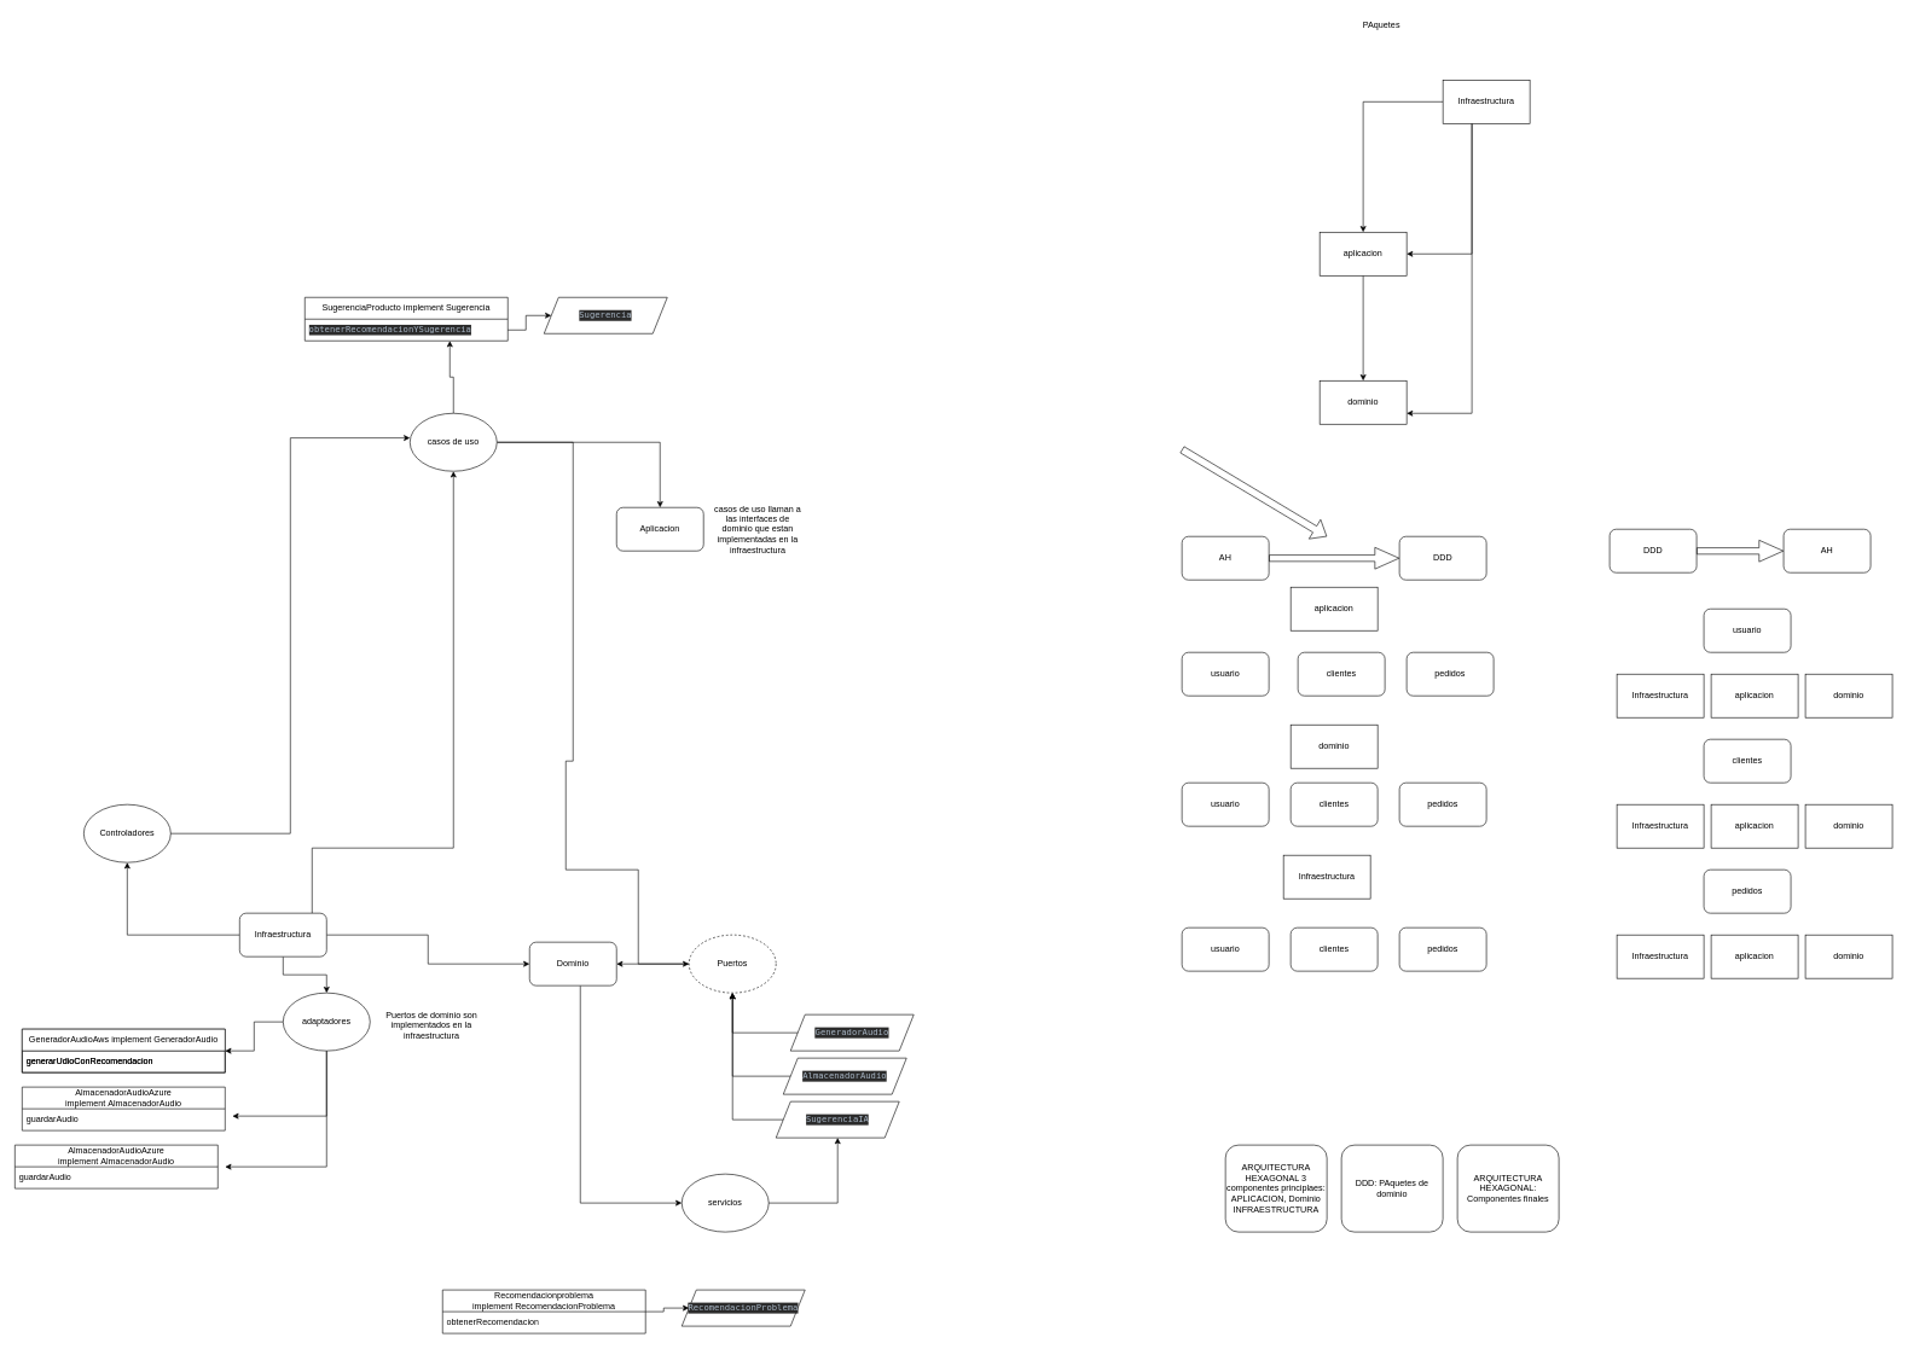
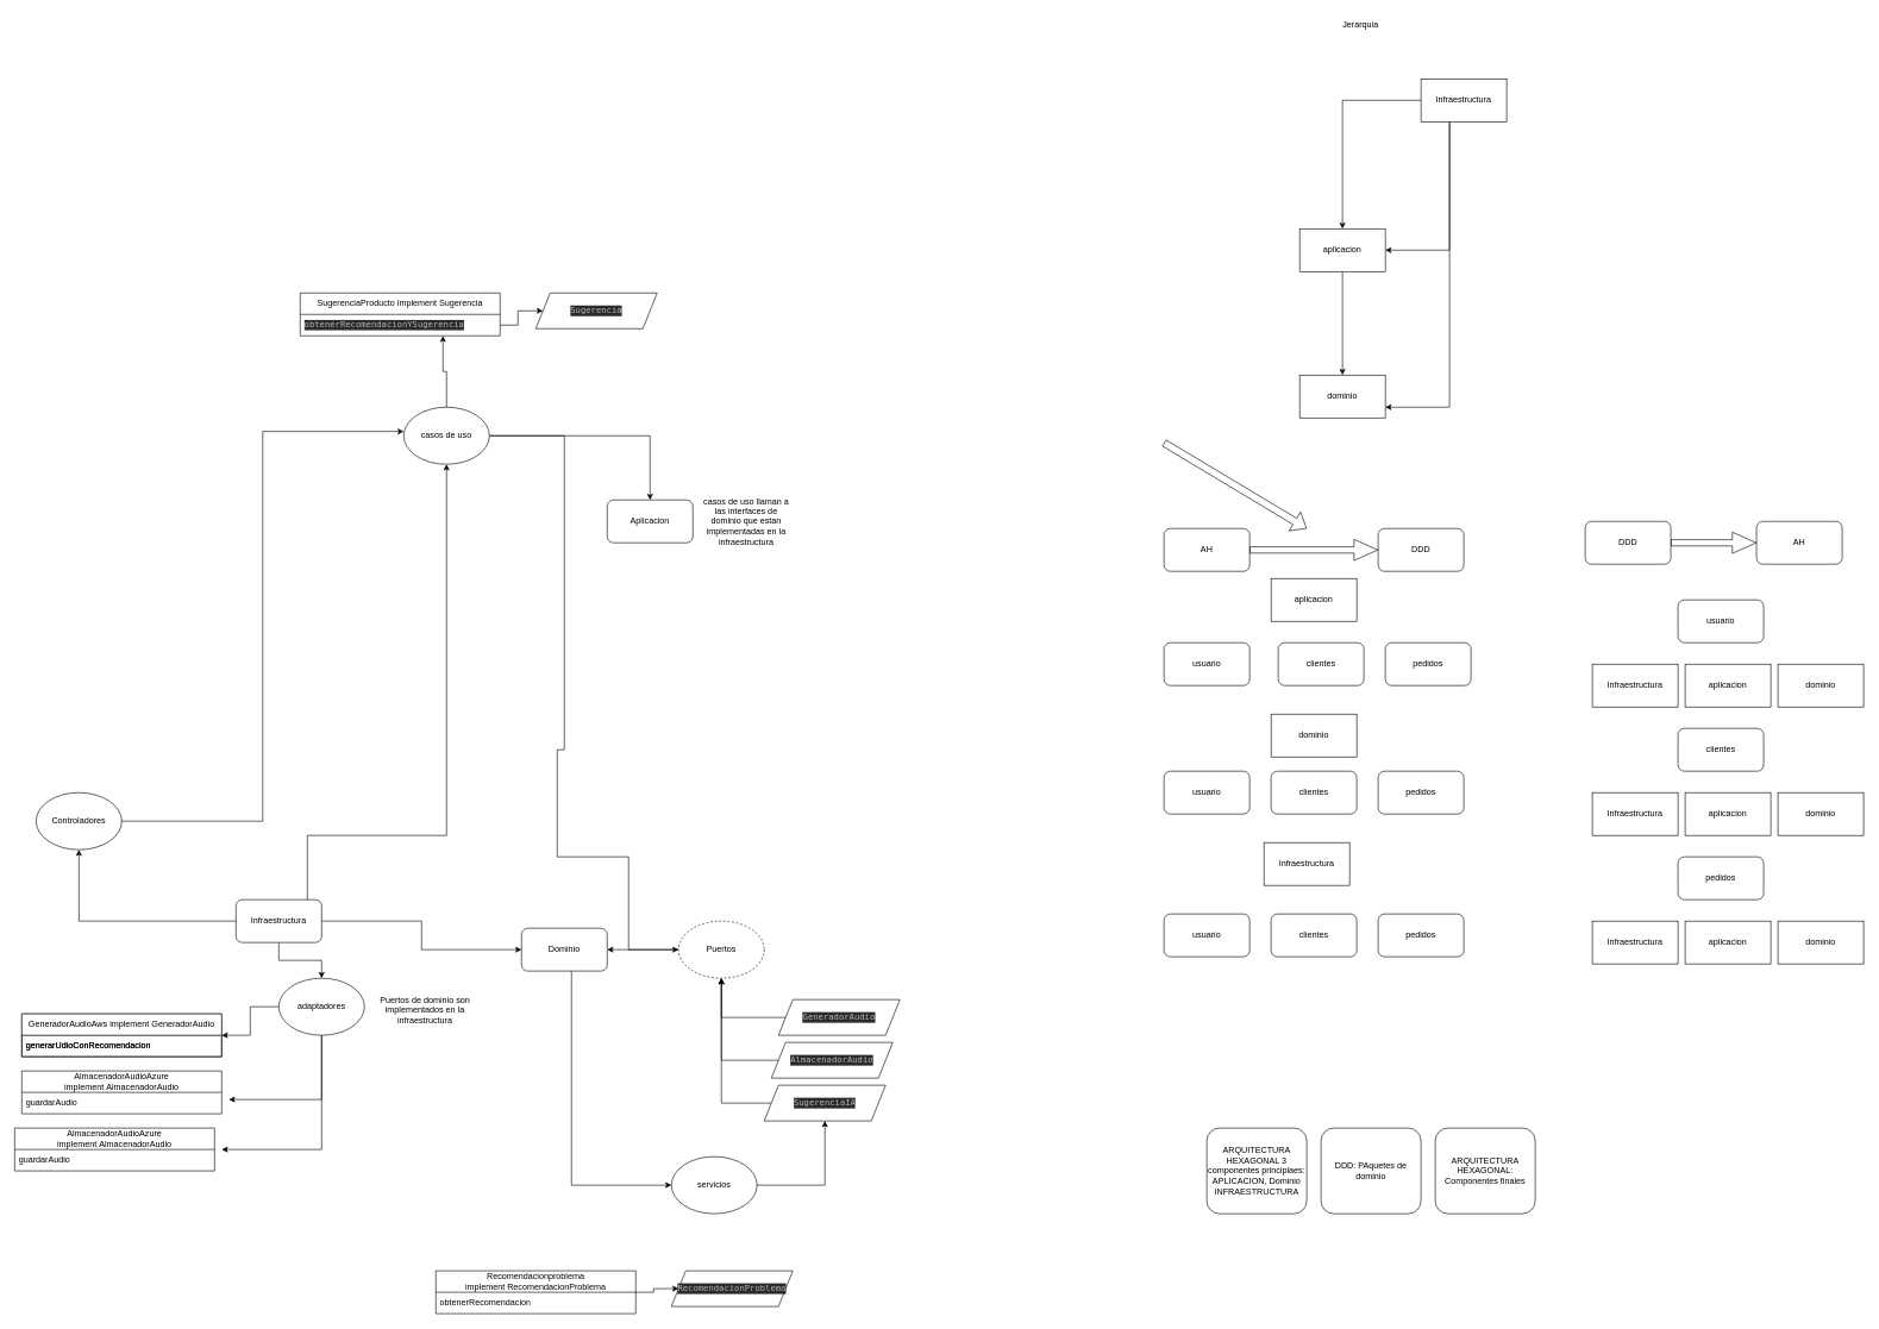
- <mxCell id="40" value="PAquetes" style="text;html=1;align=center;verticalAlign=middle;resizable=0;points=[];autosize=1;strokeColor=none;fillColor=none;" parent="1" vertex="1"><mxGeometry x="1870" y="20" width="70" height="30" as="geometry" /></mxCell>
+ <mxCell id="40" value="Jerarquia" style="text;html=1;align=center;verticalAlign=middle;resizable=0;points=[];autosize=1;strokeColor=none;fillColor=none;" parent="1" vertex="1"><mxGeometry x="1870" y="20" width="70" height="30" as="geometry" /></mxCell>
- <mxCell id="10" value="Controladores" style="ellipse;whiteSpace=wrap;html=1;" parent="1" vertex="1"><mxGeometry x="115" y="1110" width="120" height="80" as="geometry" /></mxCell>
+ <mxCell id="10" value="Controladores" style="ellipse;whiteSpace=wrap;html=1;" parent="1" vertex="1"><mxGeometry x="50" y="1110" width="120" height="80" as="geometry" /></mxCell>
